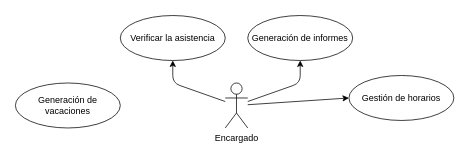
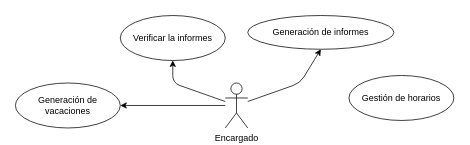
- <mxCell id="7" value="Verificar la asistencia" style="ellipse;whiteSpace=wrap;html=1;" vertex="1" parent="1"><mxGeometry x="160" y="20" width="140" height="60" as="geometry" /></mxCell>
+ <mxCell id="7" value="Verificar la informes" style="ellipse;whiteSpace=wrap;html=1;" vertex="1" parent="1"><mxGeometry x="160" y="20" width="140" height="60" as="geometry" /></mxCell>
- <mxCell id="8" value="Generación de informes" style="ellipse;whiteSpace=wrap;html=1;" vertex="1" parent="1"><mxGeometry x="330" y="20" width="140" height="60" as="geometry" /></mxCell>
+ <mxCell id="8" value="Generación de informes" style="ellipse;whiteSpace=wrap;html=1;" vertex="1" parent="1"><mxGeometry x="330" y="20" width="195" height="45" as="geometry" /></mxCell>
- <mxCell id="5" style="edgeStyle=none;html=1;entryX=0;entryY=0.5;entryDx=0;entryDy=0;" edge="1" parent="1" source="6" target="9"><mxGeometry relative="1" as="geometry" /></mxCell>
+ <mxCell id="4" style="edgeStyle=none;html=1;" edge="1" parent="1" source="6" target="10"><mxGeometry relative="1" as="geometry" /></mxCell>
